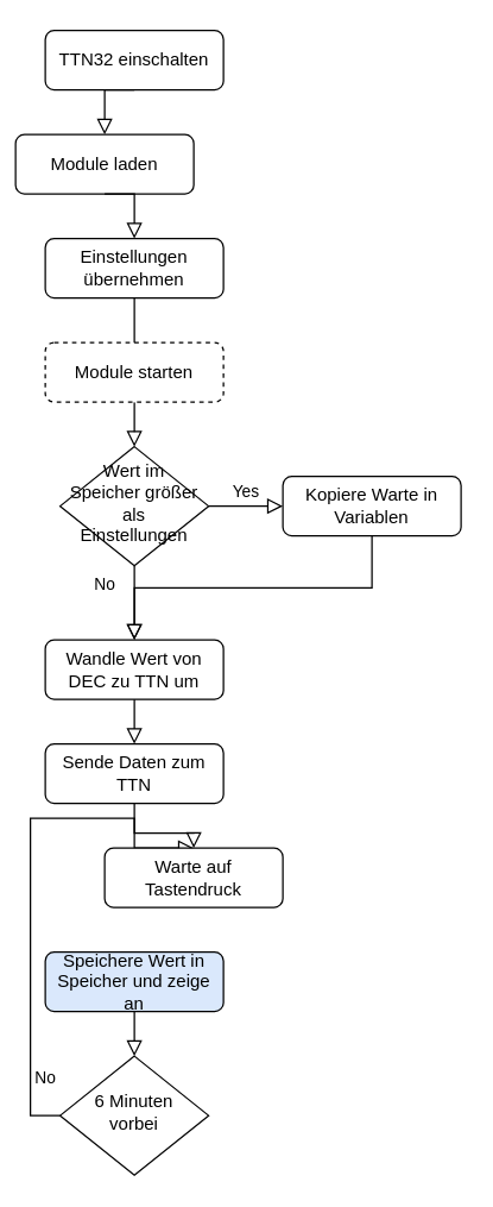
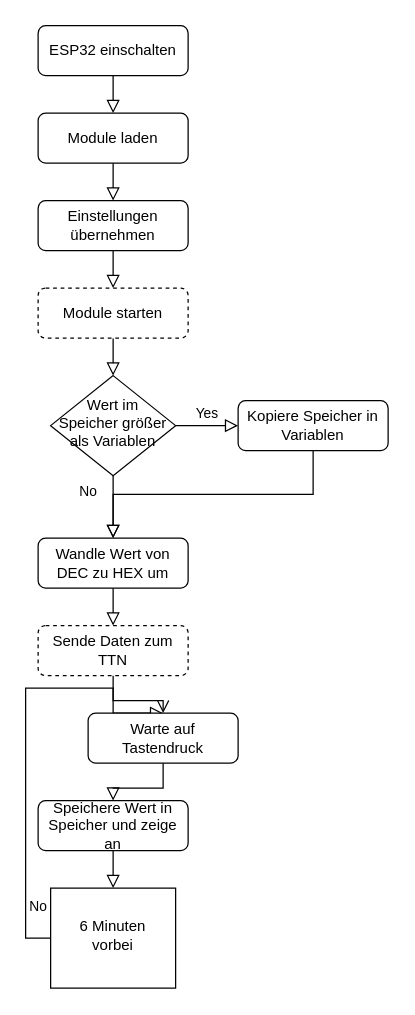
- <mxCell id="3" value="TTN32 einschalten" style="rounded=1;whiteSpace=wrap;html=1;fontSize=12;glass=0;strokeWidth=1;shadow=0;" parent="1" vertex="1"><mxGeometry x="30" width="120" height="40" as="geometry" y="20" /></mxCell>
+ <mxCell id="3" value="ESP32 einschalten" style="rounded=1;whiteSpace=wrap;html=1;fontSize=12;glass=0;strokeWidth=1;shadow=0;" parent="1" vertex="1"><mxGeometry x="30" width="120" height="40" as="geometry" y="20" /></mxCell>
- <mxCell id="10" value="Module laden" style="rounded=1;whiteSpace=wrap;html=1;fontSize=12;glass=0;strokeWidth=1;shadow=0;" vertex="1" parent="1"><mxGeometry x="10" y="90" width="120" height="40" as="geometry" /></mxCell>
+ <mxCell id="10" value="Module laden" style="rounded=1;whiteSpace=wrap;html=1;fontSize=12;glass=0;strokeWidth=1;shadow=0;" vertex="1" parent="1"><mxGeometry x="30" y="90" width="120" height="40" as="geometry" /></mxCell>
- <mxCell id="15" value="" style="rounded=0;html=1;jettySize=auto;orthogonalLoop=1;fontSize=11;endArrow=none;endFill=0;endSize=8;strokeWidth=1;shadow=0;labelBackgroundColor=none;edgeStyle=orthogonalEdgeStyle;exitX=0.5;exitY=1;exitDx=0;exitDy=0;entryX=0.5;entryY=0;entryDx=0;entryDy=0;" edge="1" parent="1" source="11" target="12"><mxGeometry relative="1" as="geometry"><mxPoint x="370" y="150" as="sourcePoint" /><mxPoint x="360" y="190" as="targetPoint" /></mxGeometry></mxCell>
+ <mxCell id="15" value="" style="rounded=0;html=1;jettySize=auto;orthogonalLoop=1;fontSize=11;endArrow=block;endFill=0;endSize=8;strokeWidth=1;shadow=0;labelBackgroundColor=none;edgeStyle=orthogonalEdgeStyle;exitX=0.5;exitY=1;exitDx=0;exitDy=0;entryX=0.5;entryY=0;entryDx=0;entryDy=0;" edge="1" parent="1" source="11" target="12"><mxGeometry relative="1" as="geometry"><mxPoint x="370" y="150" as="sourcePoint" /><mxPoint x="360" y="190" as="targetPoint" /></mxGeometry></mxCell>
- <mxCell id="6" value="Wert im Speicher größer als Einstellungen" style="rhombus;whiteSpace=wrap;html=1;shadow=0;fontFamily=Helvetica;fontSize=12;align=center;strokeWidth=1;spacing=6;spacingTop=-4;" parent="1" vertex="1"><mxGeometry x="40" y="300" width="100" height="80" as="geometry" /></mxCell>
+ <mxCell id="6" value="Wert im Speicher größer als Variablen" style="rhombus;whiteSpace=wrap;html=1;shadow=0;fontFamily=Helvetica;fontSize=12;align=center;strokeWidth=1;spacing=6;spacingTop=-4;" parent="1" vertex="1"><mxGeometry x="40" y="300" width="100" height="80" as="geometry" /></mxCell>
- <mxCell id="7" value="Kopiere Warte in Variablen" style="rounded=1;whiteSpace=wrap;html=1;fontSize=12;glass=0;strokeWidth=1;shadow=0;" parent="1" vertex="1"><mxGeometry x="190" y="320" width="120" height="40" as="geometry" /></mxCell>
+ <mxCell id="7" value="Kopiere Speicher in Variablen" style="rounded=1;whiteSpace=wrap;html=1;fontSize=12;glass=0;strokeWidth=1;shadow=0;" parent="1" vertex="1"><mxGeometry x="190" y="320" width="120" height="40" as="geometry" /></mxCell>
- <mxCell id="16" value="Wandle Wert von DEC zu TTN um" style="rounded=1;whiteSpace=wrap;html=1;fontSize=12;glass=0;strokeWidth=1;shadow=0;" vertex="1" parent="1"><mxGeometry x="30" y="430" width="120" height="40" as="geometry" /></mxCell>
+ <mxCell id="16" value="Wandle Wert von DEC zu HEX um" style="rounded=1;whiteSpace=wrap;html=1;fontSize=12;glass=0;strokeWidth=1;shadow=0;" vertex="1" parent="1"><mxGeometry x="30" y="430" width="120" height="40" as="geometry" /></mxCell>
- <mxCell id="23" value="Sende Daten zum TTN" style="rounded=1;whiteSpace=wrap;html=1;fontSize=12;glass=0;strokeWidth=1;shadow=0;" vertex="1" parent="1"><mxGeometry x="30" y="500" width="120" height="40" as="geometry" /></mxCell>
+ <mxCell id="23" value="Sende Daten zum TTN" style="rounded=1;whiteSpace=wrap;html=1;fontSize=12;glass=0;strokeWidth=1;shadow=0;dashed=1;" vertex="1" parent="1"><mxGeometry x="30" y="500" width="120" height="40" as="geometry" /></mxCell>
- <mxCell id="24" value="" style="rounded=0;html=1;jettySize=auto;orthogonalLoop=1;fontSize=11;endArrow=block;endFill=0;endSize=8;strokeWidth=1;shadow=0;labelBackgroundColor=none;edgeStyle=orthogonalEdgeStyle;exitX=0.5;exitY=1;exitDx=0;exitDy=0;entryX=0.5;entryY=0;entryDx=0;entryDy=0;" edge="1" parent="1" source="23" target="17"><mxGeometry relative="1" as="geometry"><mxPoint x="100" y="620" as="sourcePoint" /><mxPoint x="100" y="650" as="targetPoint" /></mxGeometry></mxCell>
+ <mxCell id="24" value="" style="rounded=0;html=1;jettySize=auto;orthogonalLoop=1;fontSize=11;endArrow=open;endFill=0;endSize=8;strokeWidth=1;shadow=0;labelBackgroundColor=none;edgeStyle=orthogonalEdgeStyle;exitX=0.5;exitY=1;exitDx=0;exitDy=0;entryX=0.5;entryY=0;entryDx=0;entryDy=0;" edge="1" parent="1" source="23" target="17"><mxGeometry relative="1" as="geometry"><mxPoint x="100" y="620" as="sourcePoint" /><mxPoint x="100" y="650" as="targetPoint" /></mxGeometry></mxCell>
+ <mxCell id="21" value="" style="rounded=0;html=1;jettySize=auto;orthogonalLoop=1;fontSize=11;endArrow=block;endFill=0;endSize=8;strokeWidth=1;shadow=0;labelBackgroundColor=none;edgeStyle=orthogonalEdgeStyle;exitX=0.5;exitY=1;exitDx=0;exitDy=0;entryX=0.5;entryY=0;entryDx=0;entryDy=0;" edge="1" parent="1" source="17" target="19"><mxGeometry relative="1" as="geometry"><mxPoint x="110" y="560" as="sourcePoint" /><mxPoint x="110" y="590" as="targetPoint" /></mxGeometry></mxCell>
- <mxCell id="19" value="Speichere Wert in Speicher und zeige an" style="rounded=1;whiteSpace=wrap;html=1;fontSize=12;glass=0;strokeWidth=1;shadow=0;fillColor=#dae8fc;" vertex="1" parent="1"><mxGeometry x="30" y="640" width="120" height="40" as="geometry" /></mxCell>
+ <mxCell id="19" value="Speichere Wert in Speicher und zeige an" style="rounded=1;whiteSpace=wrap;html=1;fontSize=12;glass=0;strokeWidth=1;shadow=0;" vertex="1" parent="1"><mxGeometry x="30" y="640" width="120" height="40" as="geometry" /></mxCell>
- <mxCell id="9" value="6 Minuten&lt;div&gt;vorbei&lt;/div&gt;" style="rhombus;whiteSpace=wrap;html=1;shadow=0;fontFamily=Helvetica;fontSize=12;align=center;strokeWidth=1;spacing=6;spacingTop=-4;" parent="1" vertex="1"><mxGeometry x="40" y="710" width="100" height="80" as="geometry" /></mxCell>
+ <mxCell id="9" value="6 Minuten&lt;div&gt;vorbei&lt;/div&gt;" style="whiteSpace=wrap;html=1;shadow=0;fontFamily=Helvetica;fontSize=12;align=center;strokeWidth=1;spacing=6;spacingTop=-4;rounded=0;" parent="1" vertex="1"><mxGeometry x="40" y="710" width="100" height="80" as="geometry" /></mxCell>
